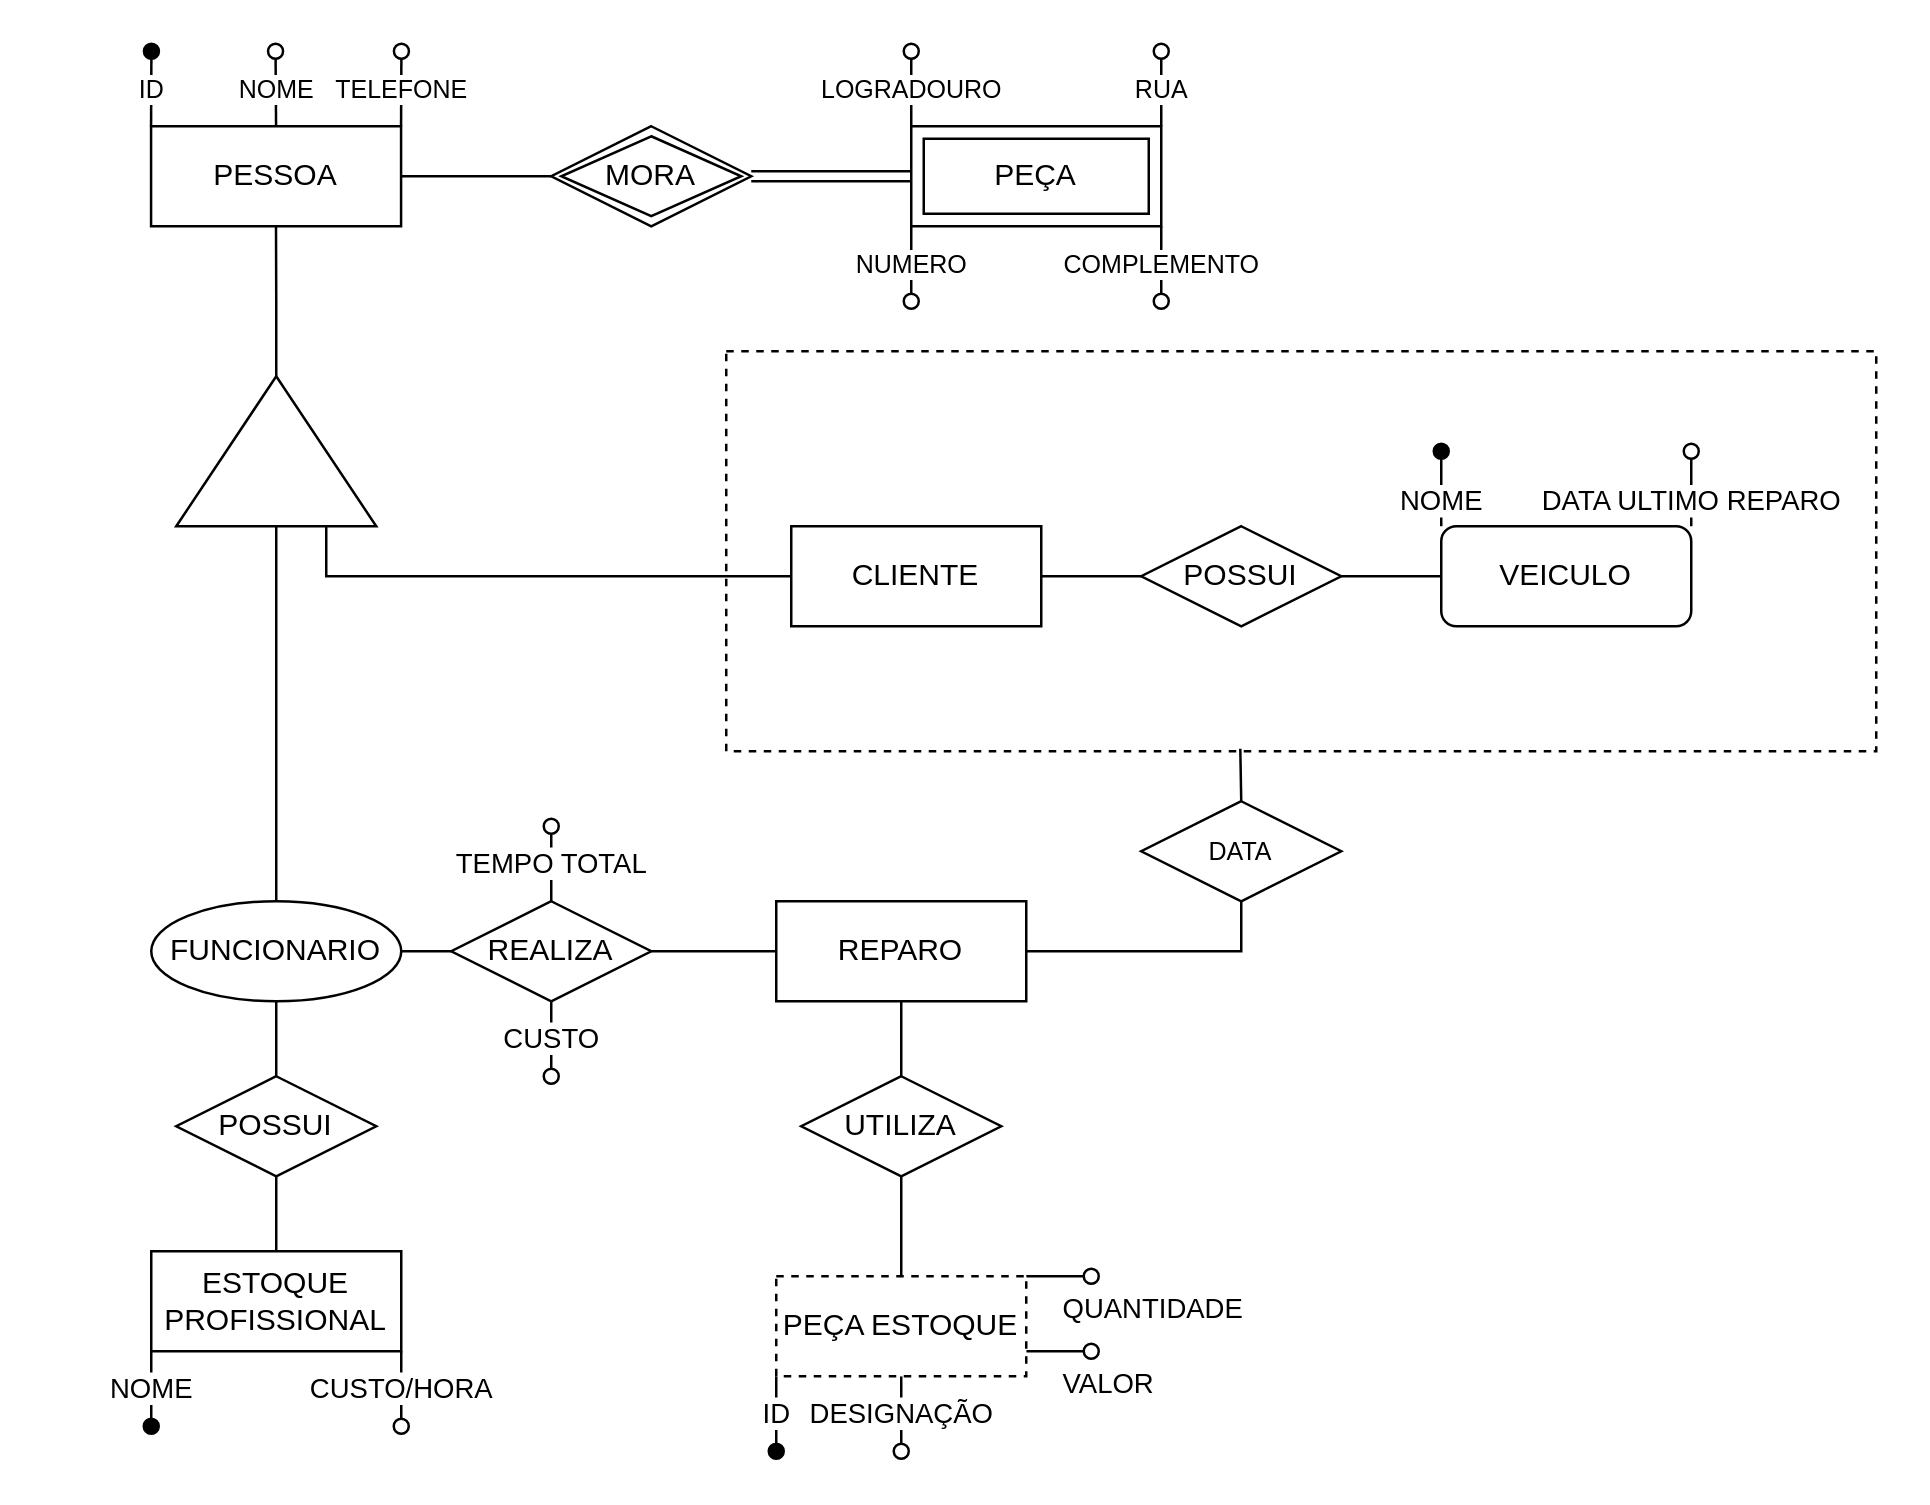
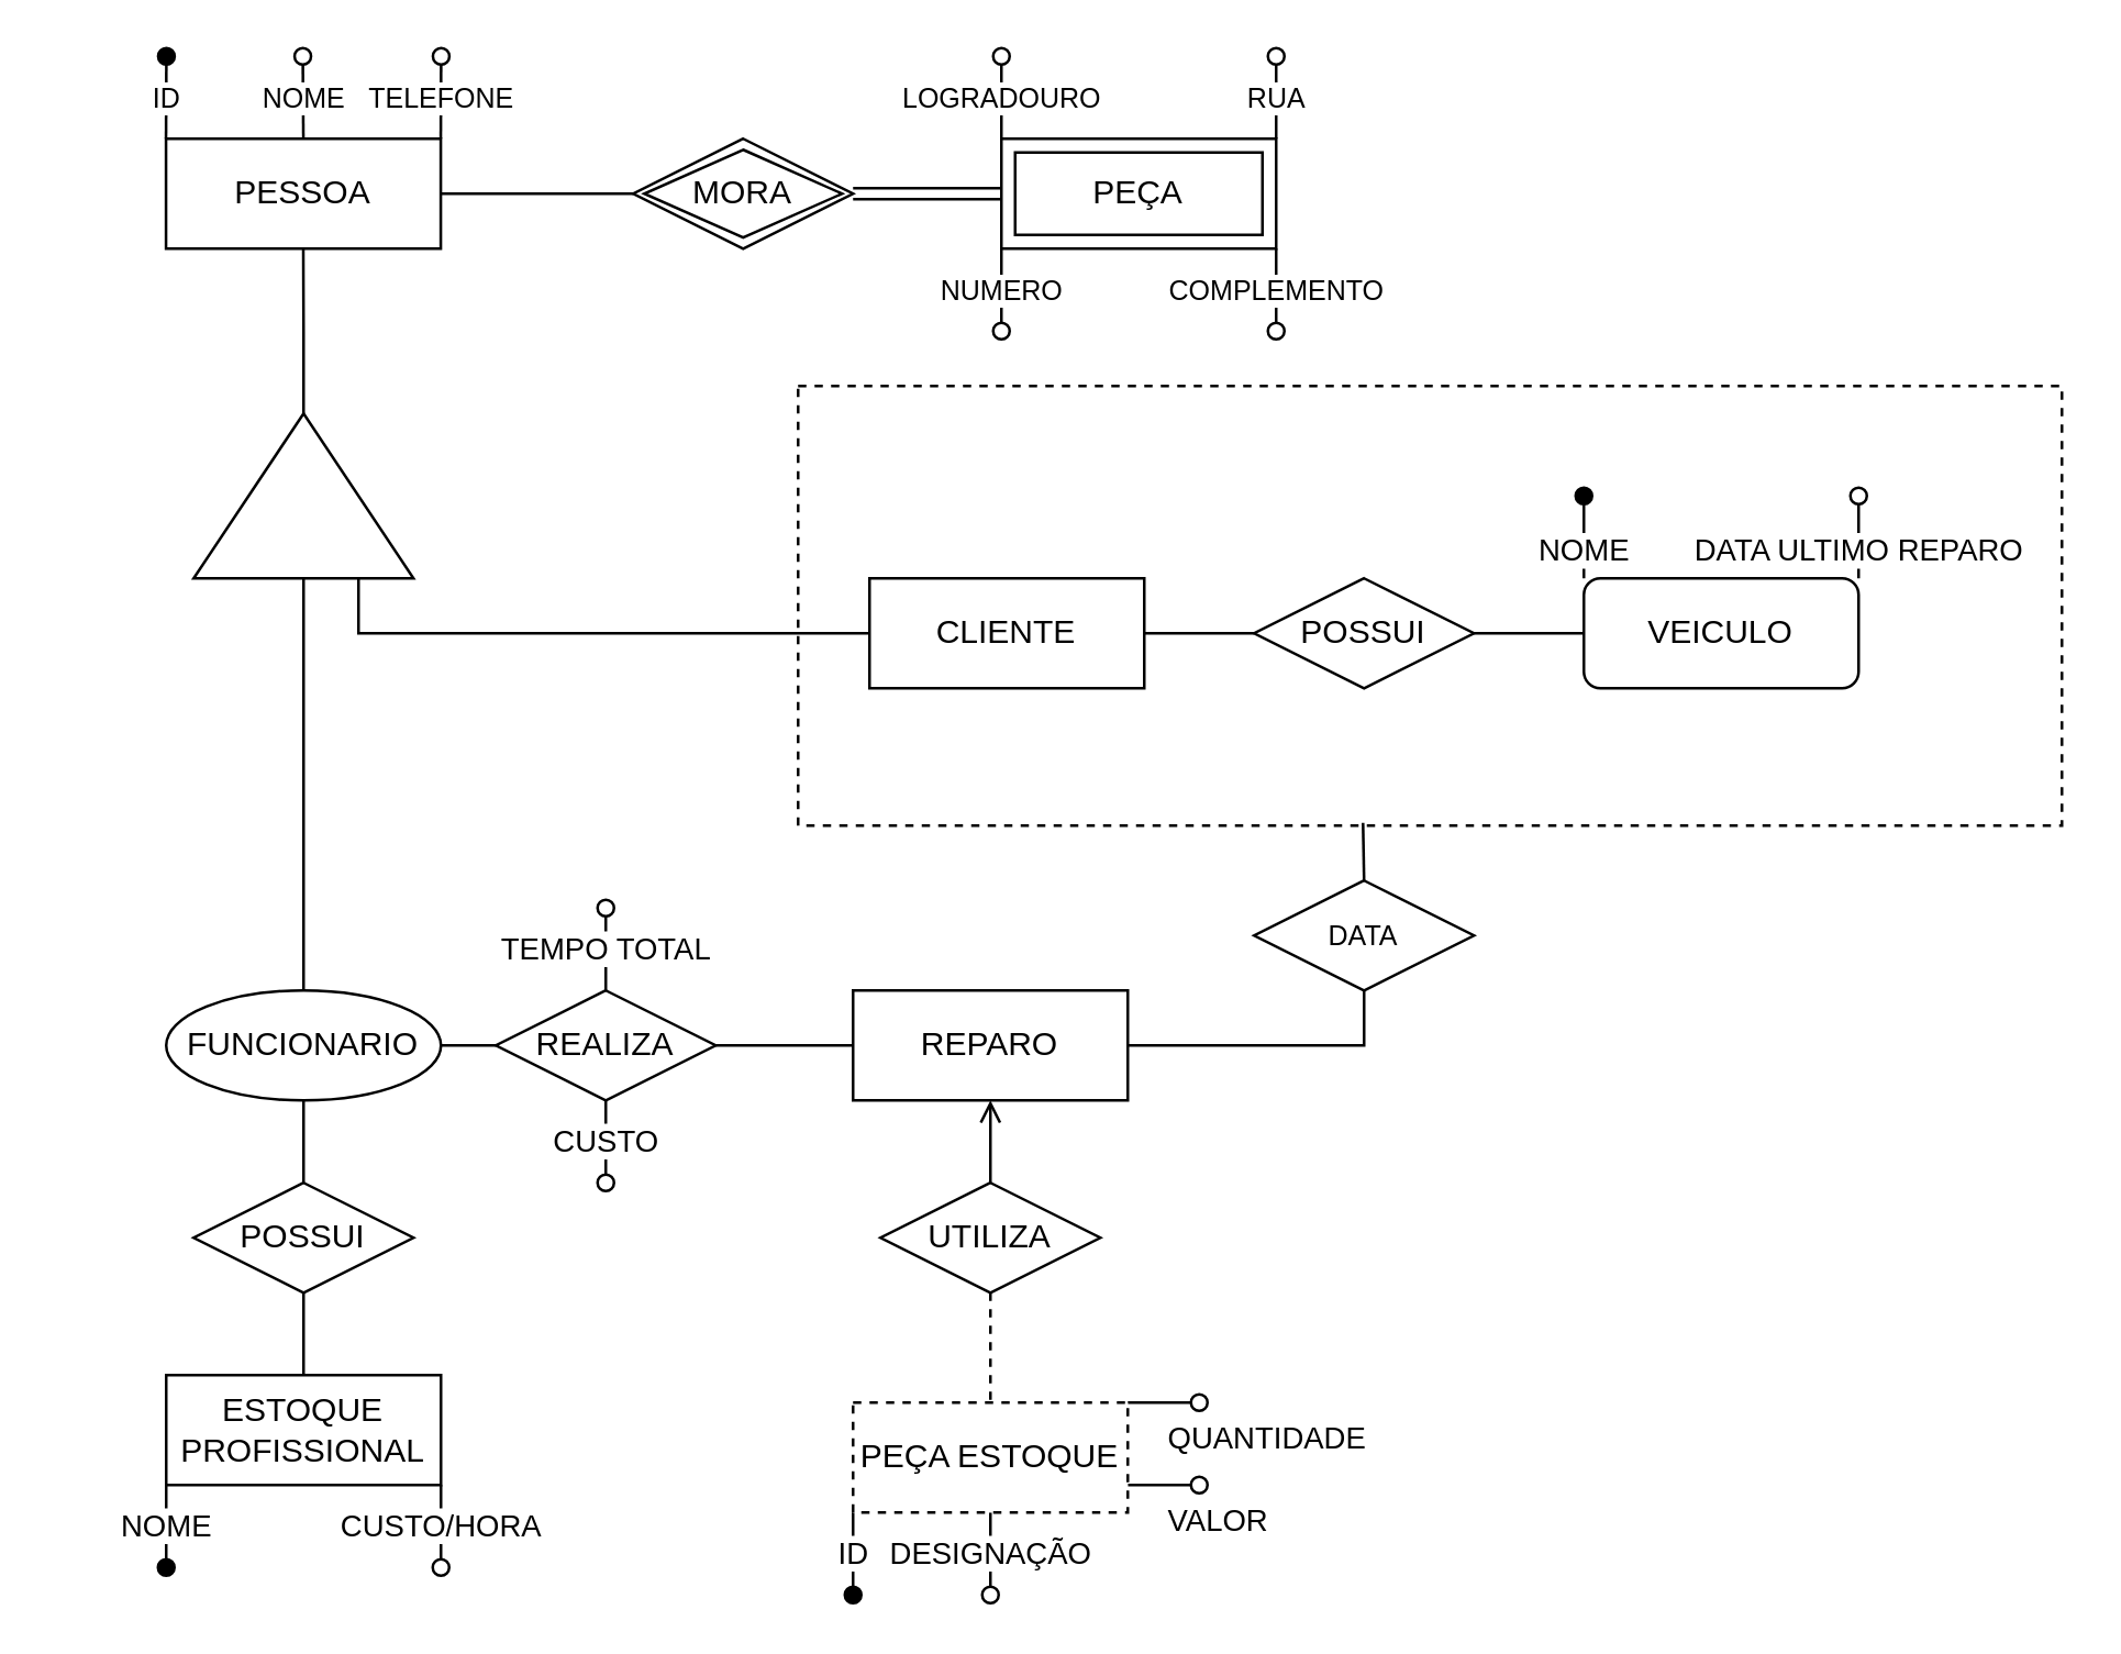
- <mxCell id="59" value="MORA" style="shape=rhombus;double=1;perimeter=rhombusPerimeter;whiteSpace=wrap;html=1;align=center;" vertex="1" parent="1"><mxGeometry x="220" y="50" width="80" height="40" as="geometry" /></mxCell>
+ <mxCell id="59" value="MORA" style="shape=rhombus;double=1;perimeter=rhombusPerimeter;whiteSpace=wrap;html=1;align=center;" vertex="1" parent="1"><mxGeometry x="230" y="50" width="80" height="40" as="geometry" /></mxCell>
- <mxCell id="32" style="edgeStyle=orthogonalEdgeStyle;rounded=0;orthogonalLoop=1;jettySize=auto;html=1;exitX=0.5;exitY=0;exitDx=0;exitDy=0;entryX=0.5;entryY=1;entryDx=0;entryDy=0;endArrow=none;endFill=0;" parent="1" source="34" target="29" edge="1"><mxGeometry relative="1" as="geometry" /></mxCell>
+ <mxCell id="32" style="edgeStyle=orthogonalEdgeStyle;rounded=0;orthogonalLoop=1;jettySize=auto;html=1;exitX=0.5;exitY=0;exitDx=0;exitDy=0;entryX=0.5;entryY=1;entryDx=0;entryDy=0;endArrow=open;endFill=0;" parent="1" source="34" target="29" edge="1"><mxGeometry relative="1" as="geometry" /></mxCell>
- <mxCell id="33" style="edgeStyle=orthogonalEdgeStyle;rounded=0;orthogonalLoop=1;jettySize=auto;html=1;exitX=0.5;exitY=1;exitDx=0;exitDy=0;entryX=0.5;entryY=0;entryDx=0;entryDy=0;endArrow=none;endFill=0;" parent="1" source="34" target="19" edge="1"><mxGeometry relative="1" as="geometry" /></mxCell>
+ <mxCell id="33" style="edgeStyle=orthogonalEdgeStyle;rounded=0;orthogonalLoop=1;jettySize=auto;html=1;exitX=0.5;exitY=1;exitDx=0;exitDy=0;entryX=0.5;entryY=0;entryDx=0;entryDy=0;endArrow=none;endFill=0;dashed=1;" parent="1" source="34" target="19" edge="1"><mxGeometry relative="1" as="geometry" /></mxCell>
